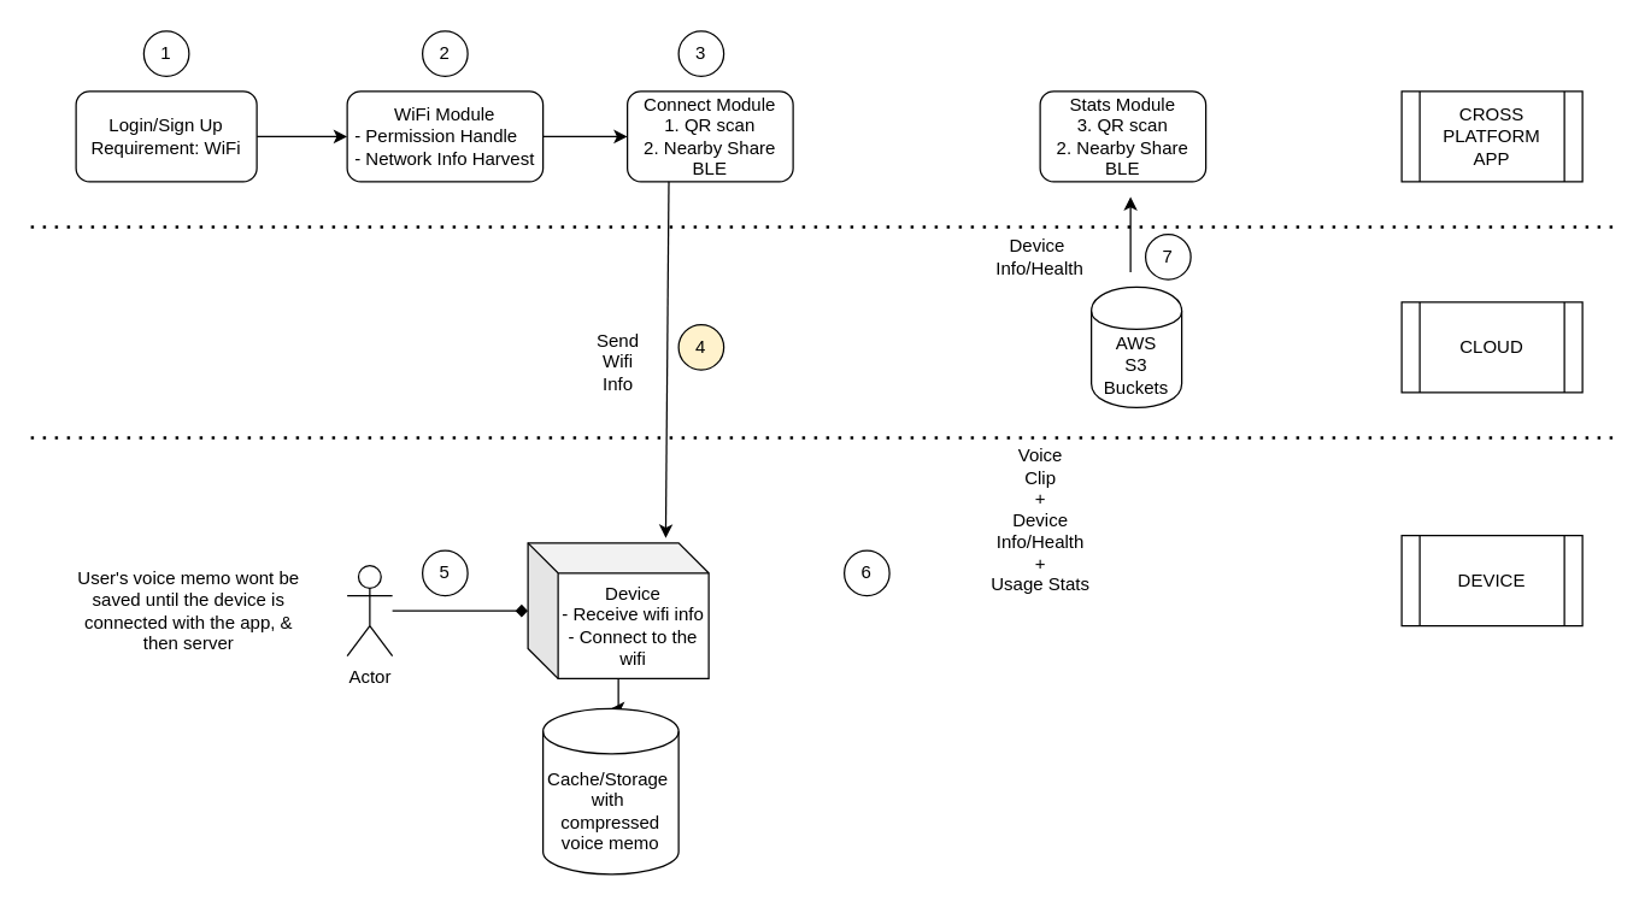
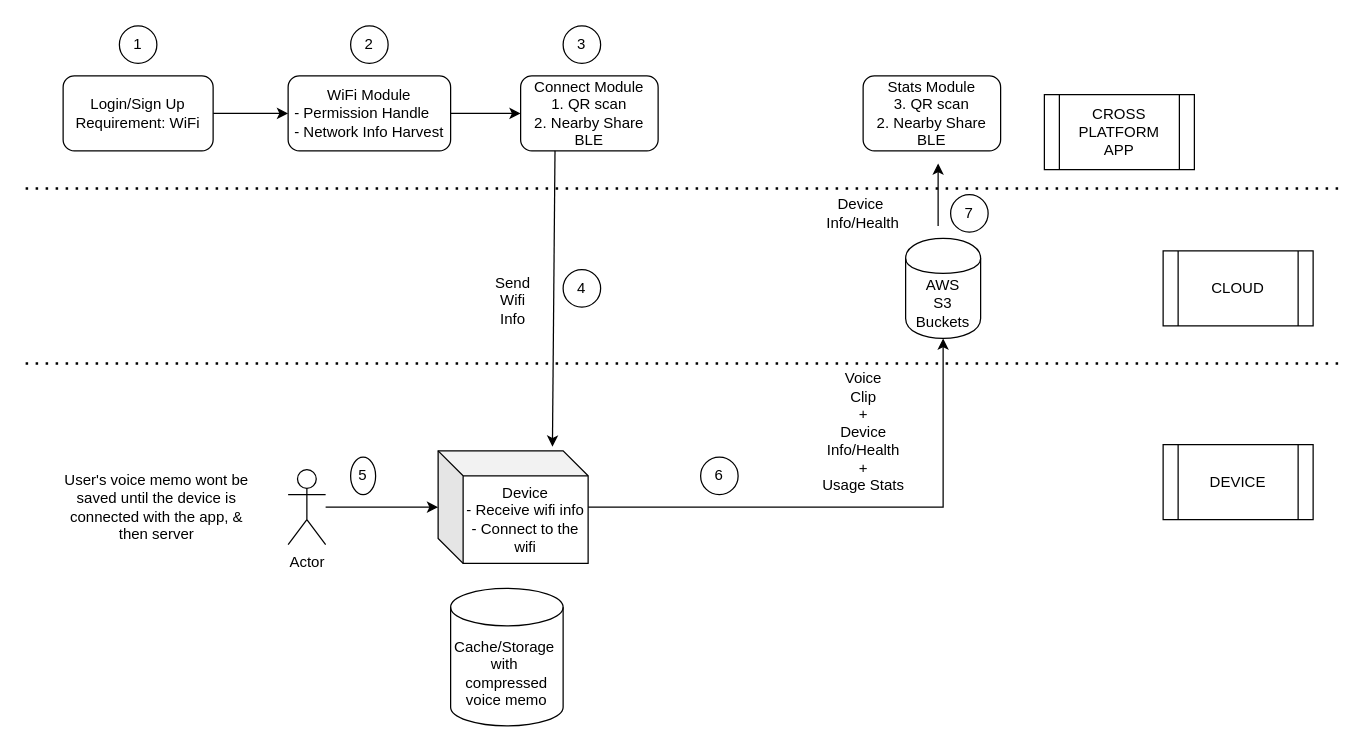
- <mxCell id="20" value="CROSS PLATFORM &lt;br&gt;APP" style="shape=process;whiteSpace=wrap;html=1;backgroundOutline=1;" vertex="1" parent="1"><mxGeometry x="930" y="60" width="120" height="60" as="geometry" /></mxCell>
+ <mxCell id="20" value="CROSS PLATFORM &lt;br&gt;APP" style="shape=process;whiteSpace=wrap;html=1;backgroundOutline=1;" vertex="1" parent="1"><mxGeometry x="835" y="75" width="120" height="60" as="geometry" /></mxCell>
- <mxCell id="27" value="4" style="ellipse;whiteSpace=wrap;html=1;fillColor=#fff2cc;" vertex="1" parent="1"><mxGeometry x="450" y="215" width="30" height="30" as="geometry" /></mxCell>
+ <mxCell id="27" value="4" style="ellipse;whiteSpace=wrap;html=1;" vertex="1" parent="1"><mxGeometry x="450" y="215" width="30" height="30" as="geometry" /></mxCell>
- <mxCell id="29" value="5" style="ellipse;whiteSpace=wrap;html=1;" vertex="1" parent="1"><mxGeometry x="280" y="365" width="30" height="30" as="geometry" /></mxCell>
+ <mxCell id="29" value="5" style="ellipse;whiteSpace=wrap;html=1;" vertex="1" parent="1"><mxGeometry x="280" y="365" width="20" height="30" as="geometry" /></mxCell>
- <mxCell id="8" value="" style="edgeStyle=orthogonalEdgeStyle;rounded=0;orthogonalLoop=1;jettySize=auto;html=1;endArrow=diamond;" edge="1" parent="1" source="9" target="11"><mxGeometry relative="1" as="geometry" /></mxCell>
+ <mxCell id="8" value="" style="edgeStyle=orthogonalEdgeStyle;rounded=0;orthogonalLoop=1;jettySize=auto;html=1;" edge="1" parent="1" source="9" target="11"><mxGeometry relative="1" as="geometry" /></mxCell>
- <mxCell id="10" value="" style="edgeStyle=orthogonalEdgeStyle;rounded=0;orthogonalLoop=1;jettySize=auto;html=1;" edge="1" parent="1" source="11" target="13"><mxGeometry relative="1" as="geometry" /></mxCell>
+ <mxCell id="10" value="" style="edgeStyle=orthogonalEdgeStyle;rounded=0;orthogonalLoop=1;jettySize=auto;html=1;" edge="1" parent="1" source="11" target="7"><mxGeometry relative="1" as="geometry" /></mxCell>
